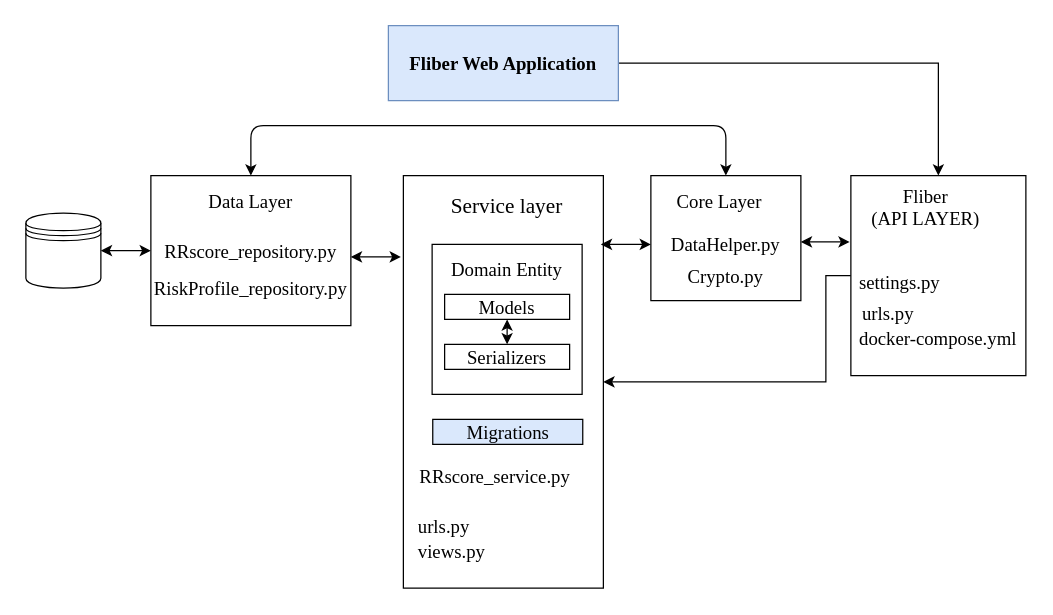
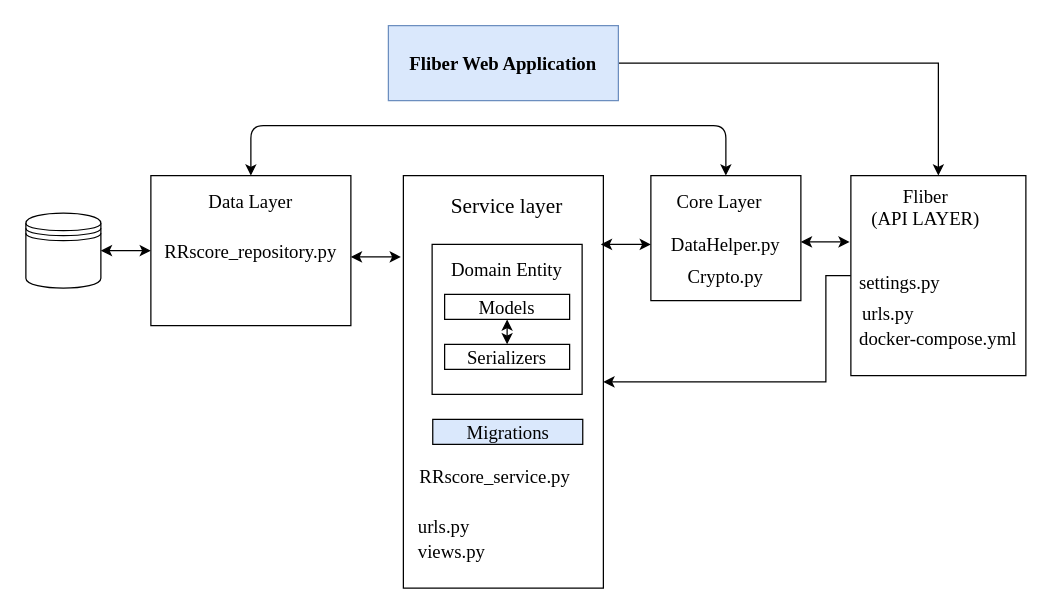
- <mxCell id="17" value="RiskProfile_repository.py&lt;br&gt;" style="text;html=1;strokeColor=none;fillColor=none;align=center;verticalAlign=middle;whiteSpace=wrap;rounded=0;fontFamily=Times New Roman;fontSize=15;" vertex="1" parent="1"><mxGeometry x="120" y="220" width="160" height="20" as="geometry" /></mxCell>
